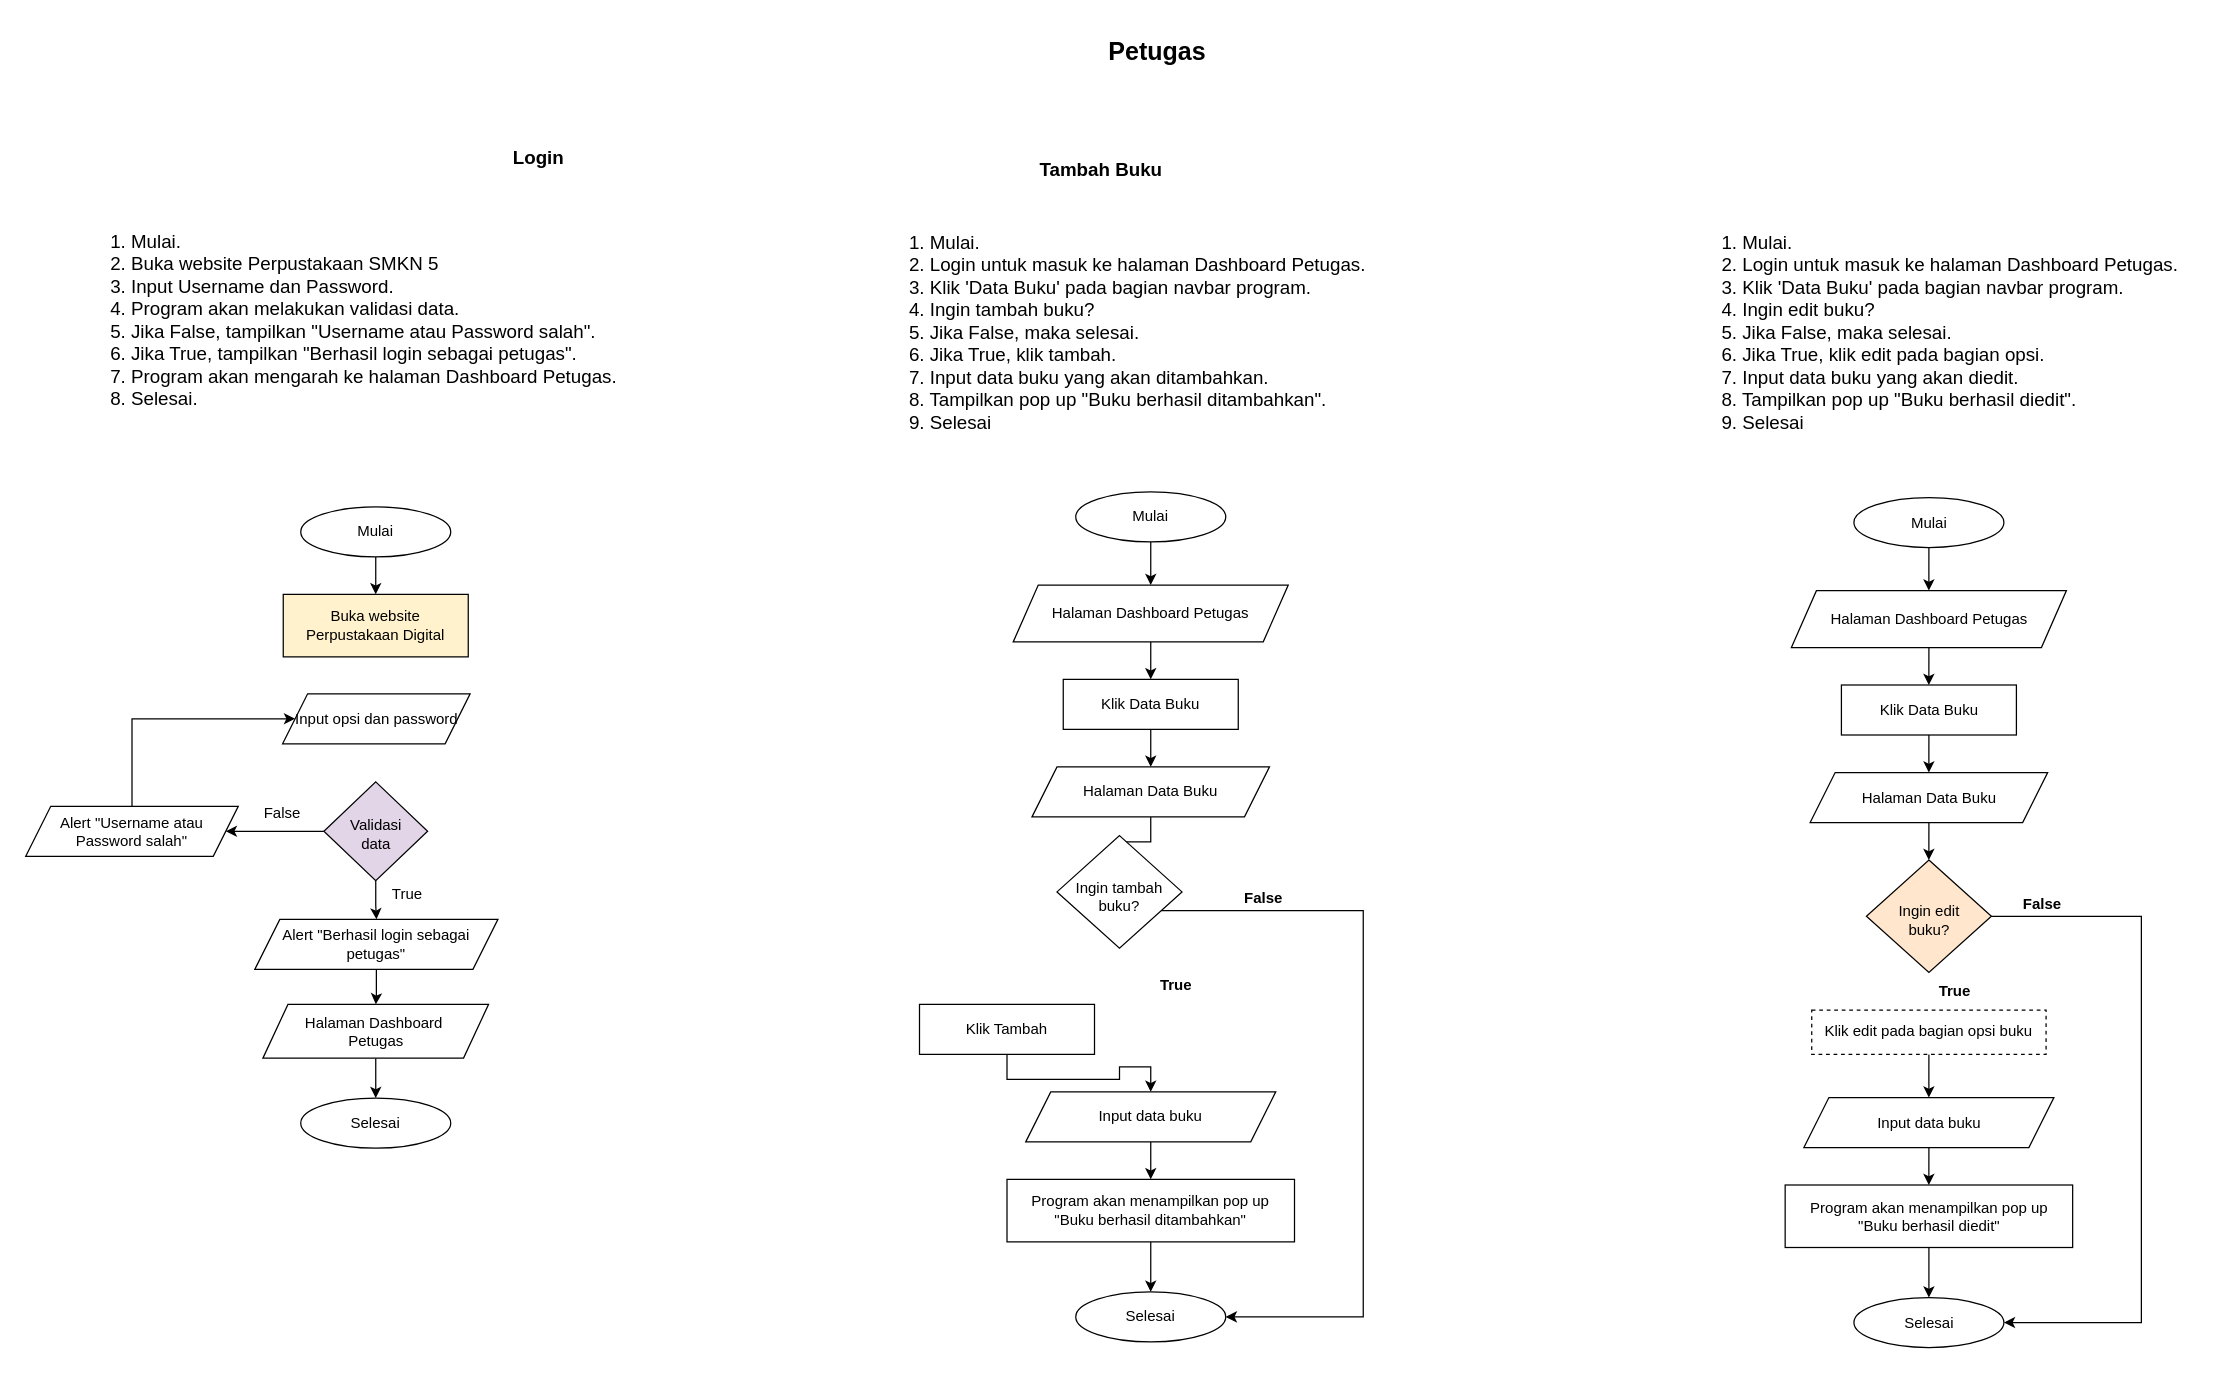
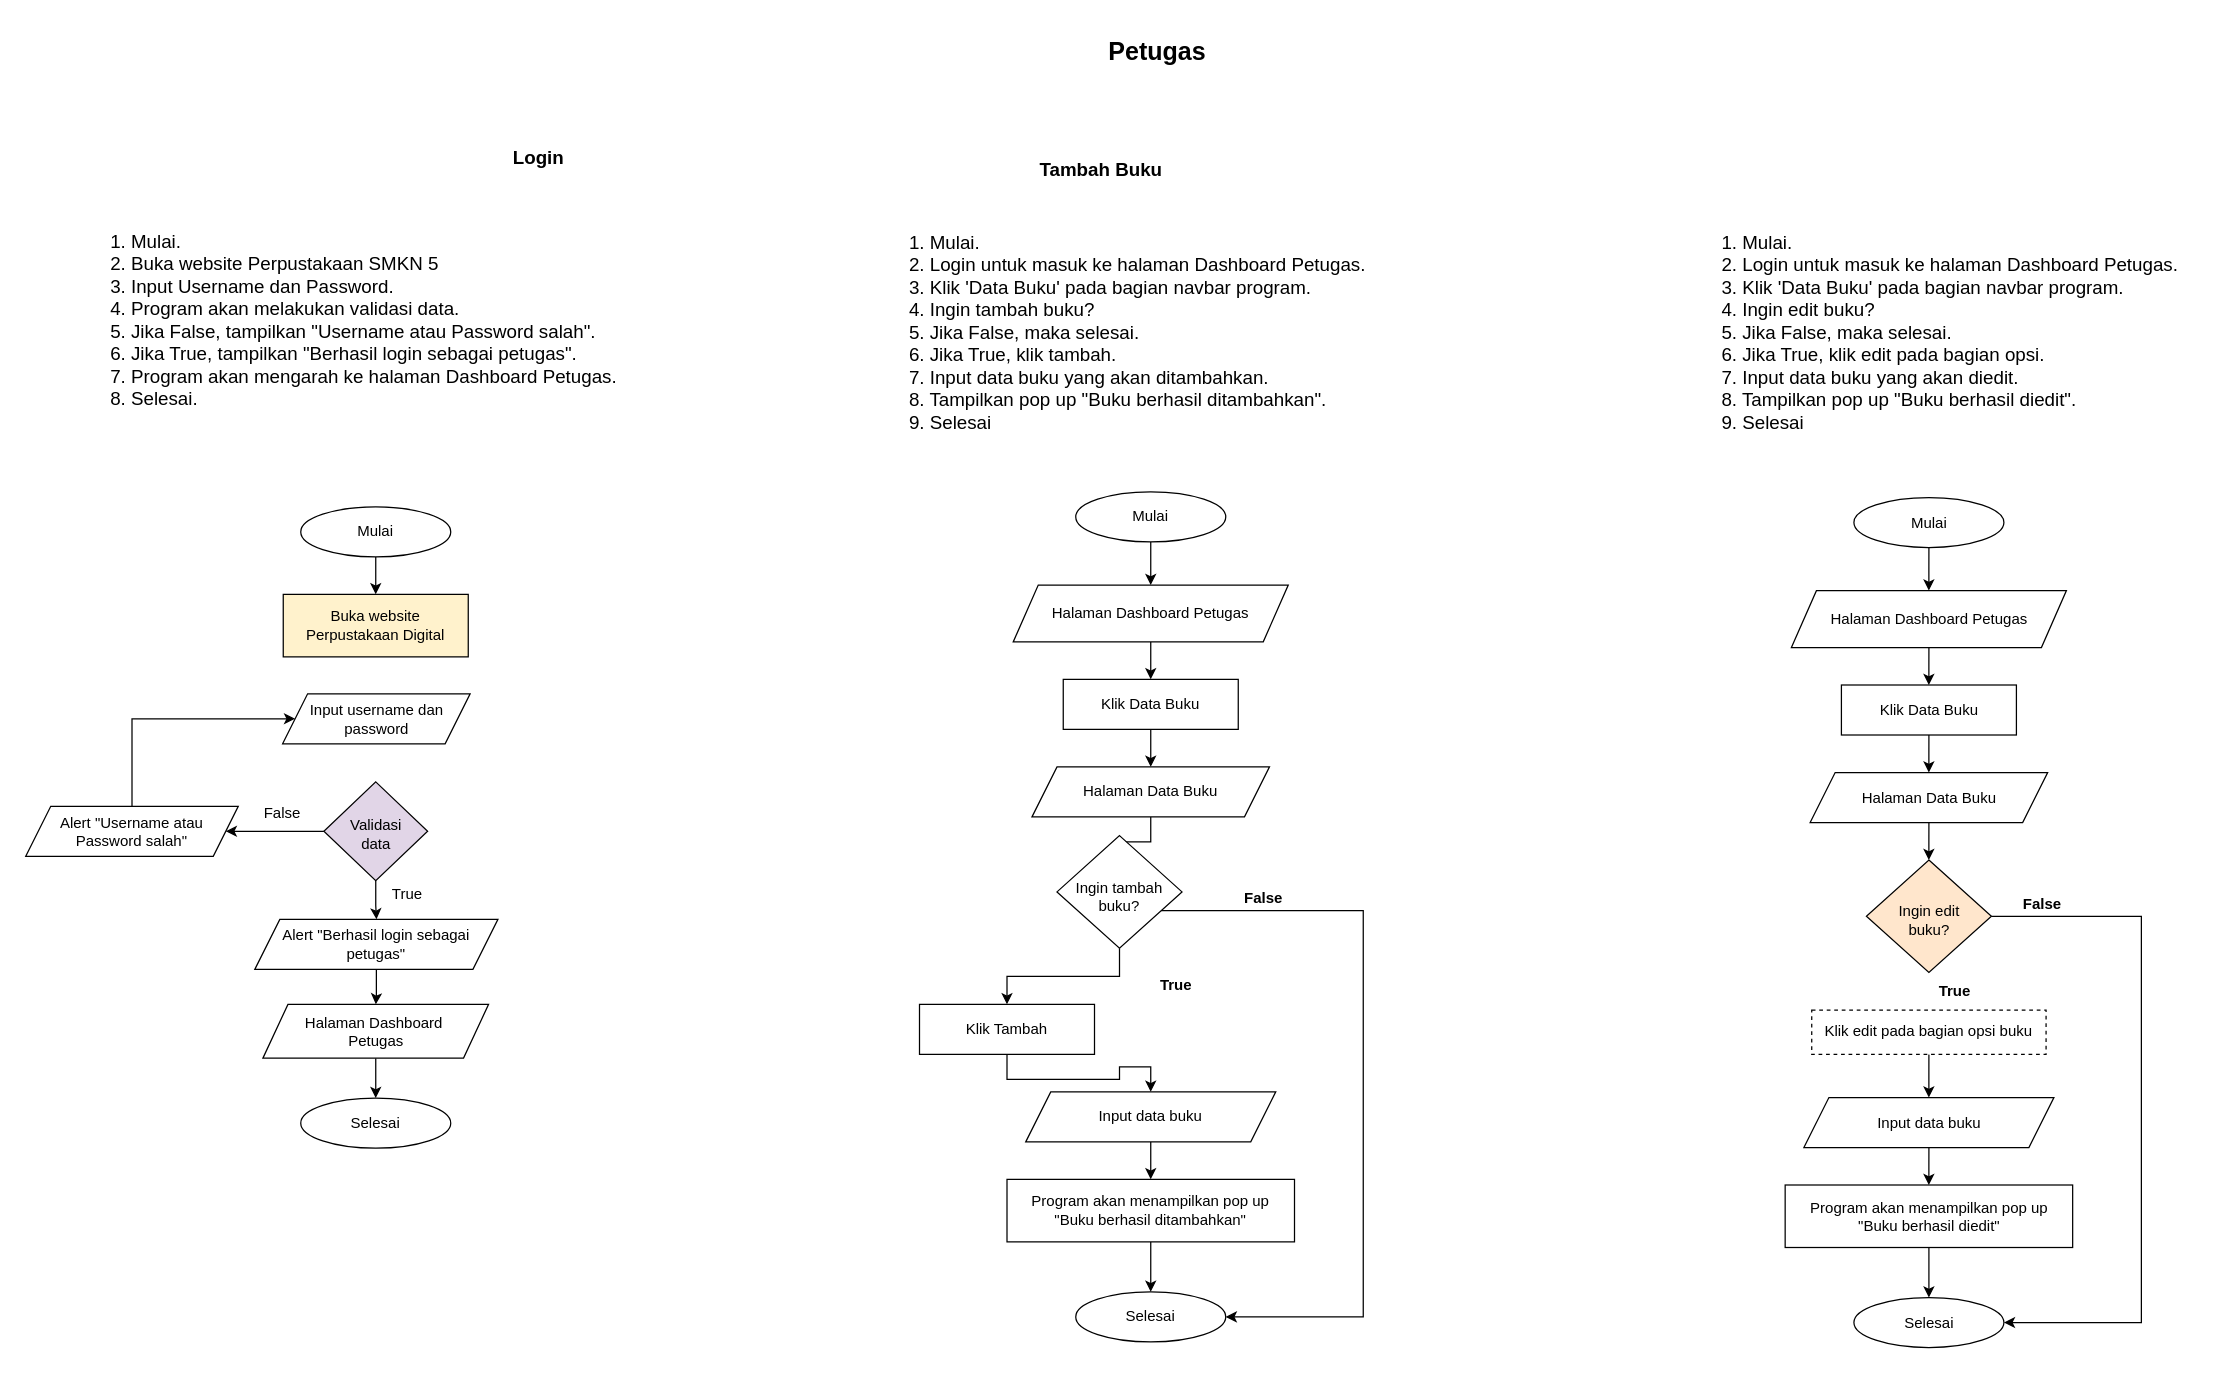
- <mxCell id="7" value="Input opsi dan password" style="shape=parallelogram;perimeter=parallelogramPerimeter;whiteSpace=wrap;html=1;fixedSize=1;" parent="1" vertex="1"><mxGeometry x="225.5" y="554.5" width="150" height="40" as="geometry" /></mxCell>
+ <mxCell id="7" value="Input username dan password" style="shape=parallelogram;perimeter=parallelogramPerimeter;whiteSpace=wrap;html=1;fixedSize=1;" parent="1" vertex="1"><mxGeometry x="225.5" y="554.5" width="150" height="40" as="geometry" /></mxCell>
+ <mxCell id="31" style="edgeStyle=orthogonalEdgeStyle;rounded=0;orthogonalLoop=1;jettySize=auto;html=1;exitX=0.5;exitY=1;exitDx=0;exitDy=0;" edge="1" parent="1" source="33" target="35"><mxGeometry relative="1" as="geometry" /></mxCell>
